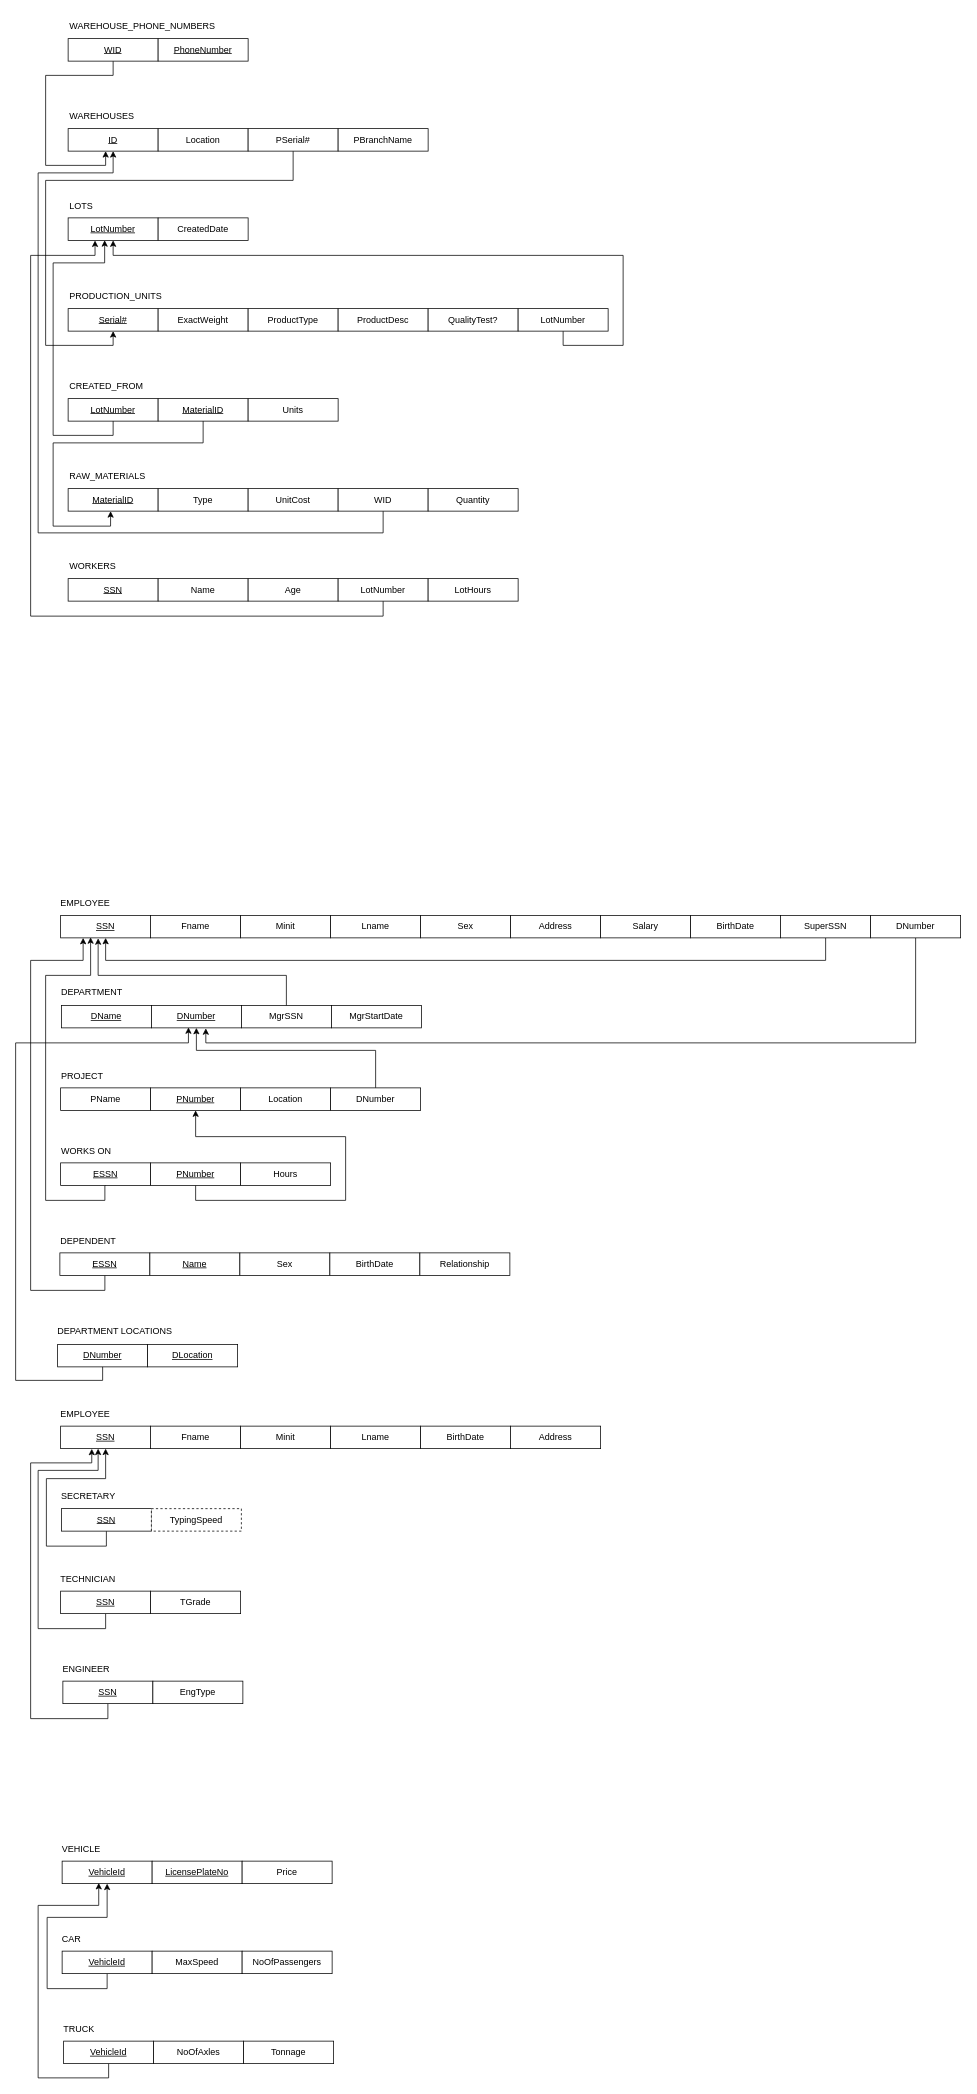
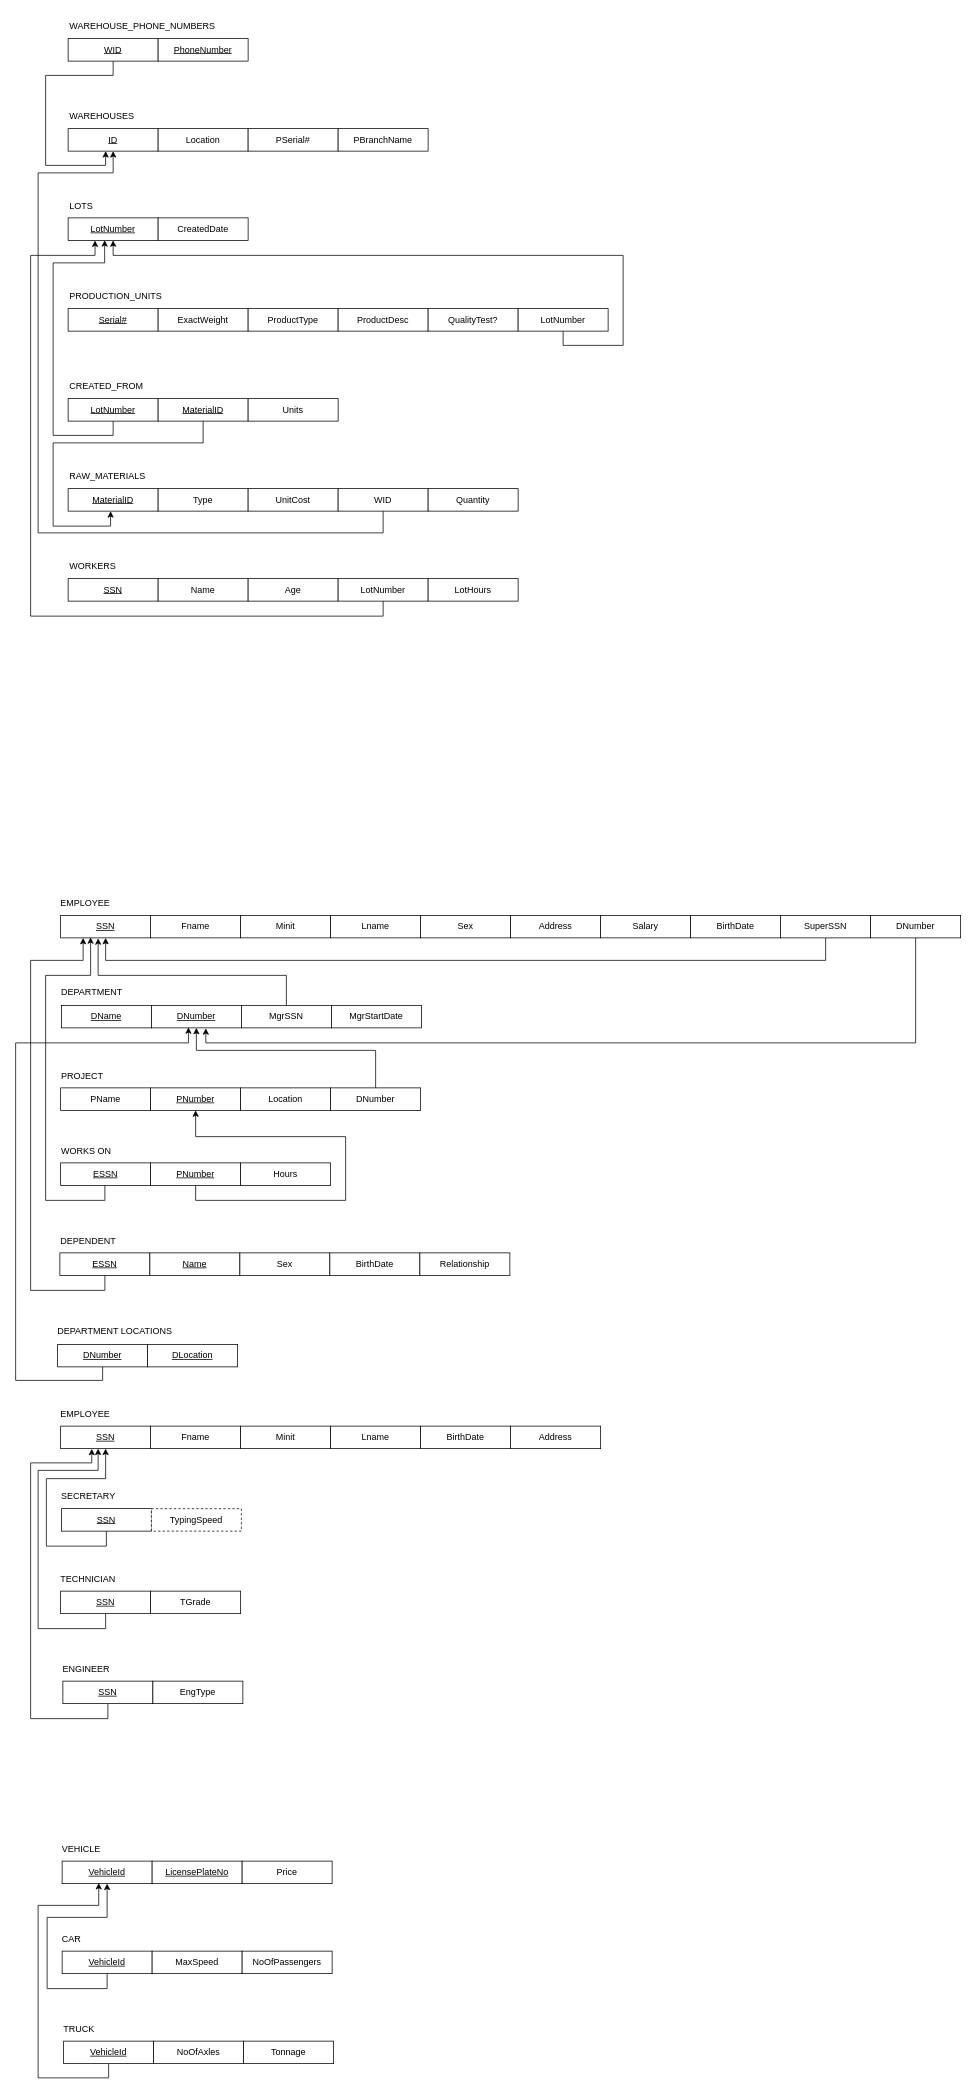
- <mxCell id="77" style="edgeStyle=orthogonalEdgeStyle;rounded=0;orthogonalLoop=1;jettySize=auto;html=1;entryX=0.5;entryY=1;entryDx=0;entryDy=0;exitX=0.5;exitY=1;exitDx=0;exitDy=0;startArrow=classic;startFill=1;endArrow=none;endFill=1;" edge="1" parent="1" source="78" target="102"><mxGeometry relative="1" as="geometry"><Array as="points"><mxPoint x="150" y="460" /><mxPoint x="60" y="460" /><mxPoint x="60" y="240" /><mxPoint x="390" y="240" /></Array></mxGeometry></mxCell>
